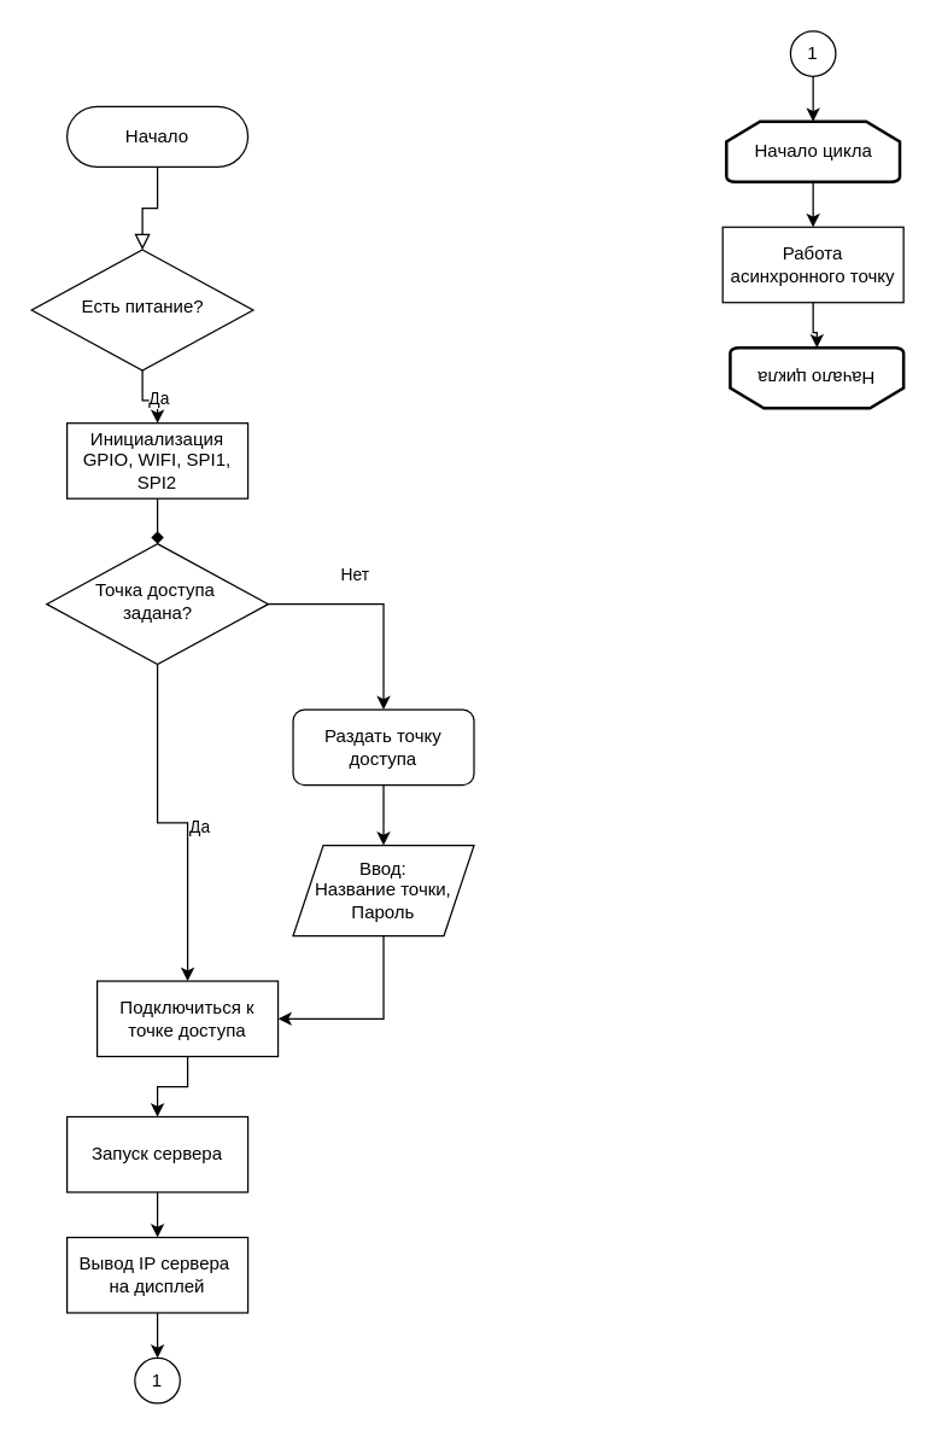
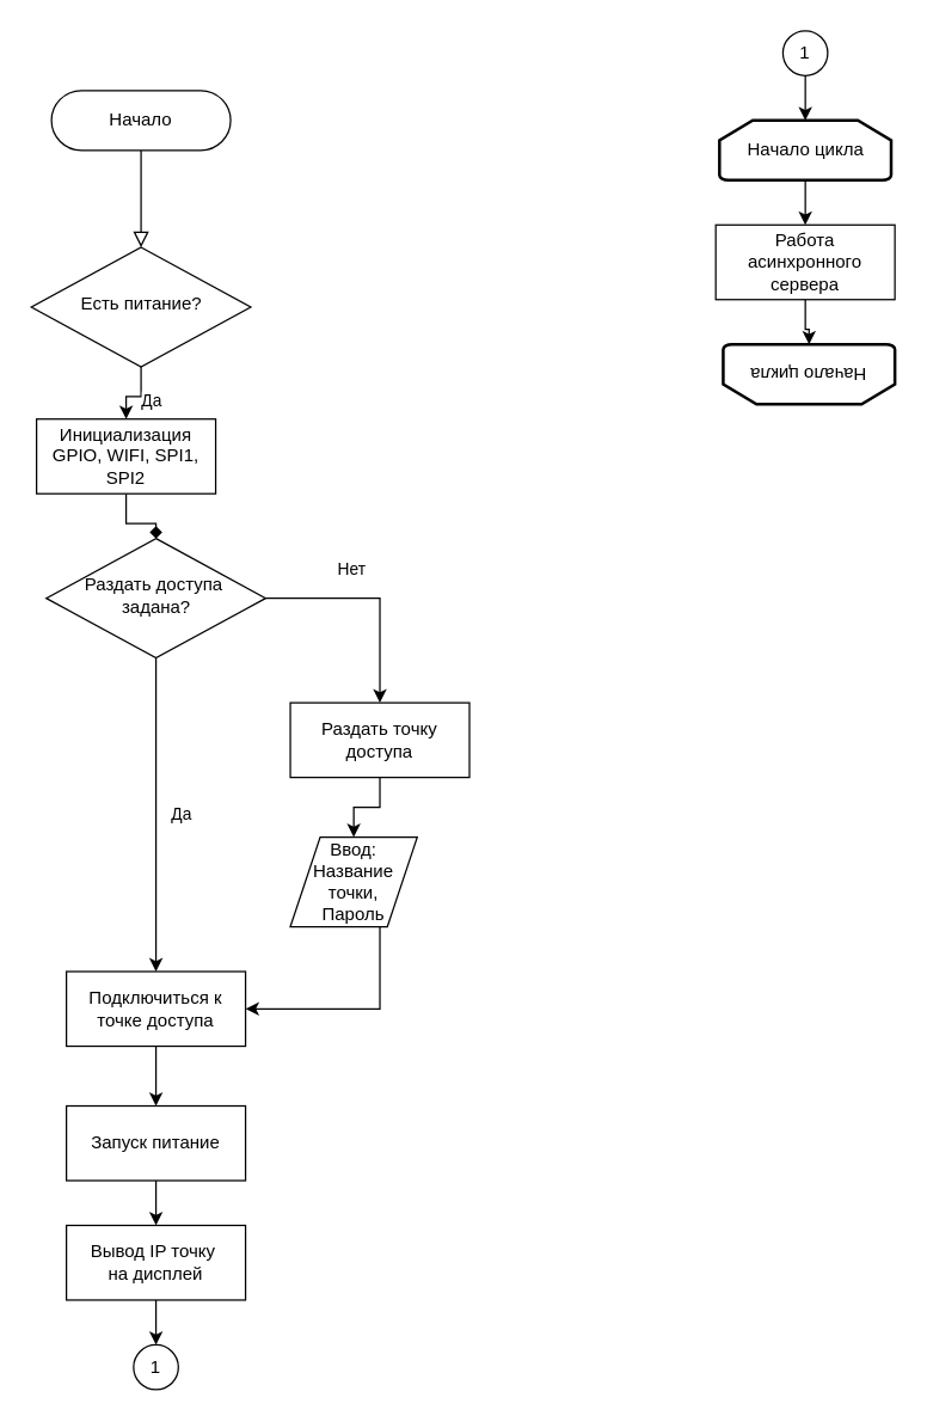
- <mxCell id="3" value="Начало" style="rounded=1;whiteSpace=wrap;html=1;fontSize=12;glass=0;strokeWidth=1;shadow=0;arcSize=50;" parent="1" vertex="1"><mxGeometry x="44" y="70" width="120" height="40" as="geometry" /></mxCell>
+ <mxCell id="3" value="Начало" style="rounded=1;whiteSpace=wrap;html=1;fontSize=12;glass=0;strokeWidth=1;shadow=0;arcSize=50;" parent="1" vertex="1"><mxGeometry x="34" y="60" width="120" height="40" as="geometry" /></mxCell>
- <mxCell id="30" value="Работа асинхронного точку" style="rounded=0;whiteSpace=wrap;html=1;" vertex="1" parent="1"><mxGeometry x="479" y="150" width="120" height="50" as="geometry" /></mxCell>
+ <mxCell id="30" value="Работа асинхронного сервера" style="rounded=0;whiteSpace=wrap;html=1;" vertex="1" parent="1"><mxGeometry x="479" y="150" width="120" height="50" as="geometry" /></mxCell>
- <mxCell id="8" value="Инициализация GPIO, WIFI, SPI1, SPI2" style="rounded=0;whiteSpace=wrap;html=1;" vertex="1" parent="1"><mxGeometry x="44" y="280" width="120" height="50" as="geometry" /></mxCell>
+ <mxCell id="8" value="Инициализация GPIO, WIFI, SPI1, SPI2" style="rounded=0;whiteSpace=wrap;html=1;" vertex="1" parent="1"><mxGeometry x="24" y="280" width="120" height="50" as="geometry" /></mxCell>
- <mxCell id="13" value="Точка доступа&amp;nbsp;&lt;div&gt;задана?&lt;/div&gt;" style="rhombus;whiteSpace=wrap;html=1;shadow=0;fontFamily=Helvetica;fontSize=12;align=center;strokeWidth=1;spacing=6;spacingTop=-4;" vertex="1" parent="1"><mxGeometry x="30.5" y="360" width="147" height="80" as="geometry" /></mxCell>
+ <mxCell id="13" value="Раздать доступа&amp;nbsp;&lt;div&gt;задана?&lt;/div&gt;" style="rhombus;whiteSpace=wrap;html=1;shadow=0;fontFamily=Helvetica;fontSize=12;align=center;strokeWidth=1;spacing=6;spacingTop=-4;" vertex="1" parent="1"><mxGeometry x="30.5" y="360" width="147" height="80" as="geometry" /></mxCell>
- <mxCell id="17" value="Раздать точку доступа" style="whiteSpace=wrap;html=1;rounded=1;" vertex="1" parent="1"><mxGeometry x="194" y="470" width="120" height="50" as="geometry" /></mxCell>
+ <mxCell id="17" value="Раздать точку доступа" style="rounded=0;whiteSpace=wrap;html=1;" vertex="1" parent="1"><mxGeometry x="194" y="470" width="120" height="50" as="geometry" /></mxCell>
- <mxCell id="19" value="Ввод:&lt;br&gt;Название точки,&lt;br&gt;Пароль" style="shape=parallelogram;perimeter=parallelogramPerimeter;whiteSpace=wrap;html=1;fixedSize=1;" vertex="1" parent="1"><mxGeometry x="194" y="560" width="120" height="60" as="geometry" /></mxCell>
+ <mxCell id="19" value="Ввод:&lt;br&gt;Название точки,&lt;br&gt;Пароль" style="shape=parallelogram;perimeter=parallelogramPerimeter;whiteSpace=wrap;html=1;fixedSize=1;" vertex="1" parent="1"><mxGeometry x="194" y="560" width="85" height="60" as="geometry" /></mxCell>
- <mxCell id="15" value="Подключиться к точке доступа" style="rounded=0;whiteSpace=wrap;html=1;" vertex="1" parent="1"><mxGeometry x="64" y="650" width="120" height="50" as="geometry" /></mxCell>
+ <mxCell id="15" value="Подключиться к точке доступа" style="rounded=0;whiteSpace=wrap;html=1;" vertex="1" parent="1"><mxGeometry x="44" y="650" width="120" height="50" as="geometry" /></mxCell>
- <mxCell id="21" value="Запуск сервера" style="rounded=0;whiteSpace=wrap;html=1;" vertex="1" parent="1"><mxGeometry x="44" y="740" width="120" height="50" as="geometry" /></mxCell>
+ <mxCell id="21" value="Запуск питание" style="rounded=0;whiteSpace=wrap;html=1;" vertex="1" parent="1"><mxGeometry x="44" y="740" width="120" height="50" as="geometry" /></mxCell>
- <mxCell id="23" value="Вывод IP сервера&amp;nbsp;&lt;div&gt;на дисплей&lt;/div&gt;" style="rounded=0;whiteSpace=wrap;html=1;" vertex="1" parent="1"><mxGeometry x="44" y="820" width="120" height="50" as="geometry" /></mxCell>
+ <mxCell id="23" value="Вывод IP точку&amp;nbsp;&lt;div&gt;на дисплей&lt;/div&gt;" style="rounded=0;whiteSpace=wrap;html=1;" vertex="1" parent="1"><mxGeometry x="44" y="820" width="120" height="50" as="geometry" /></mxCell>
